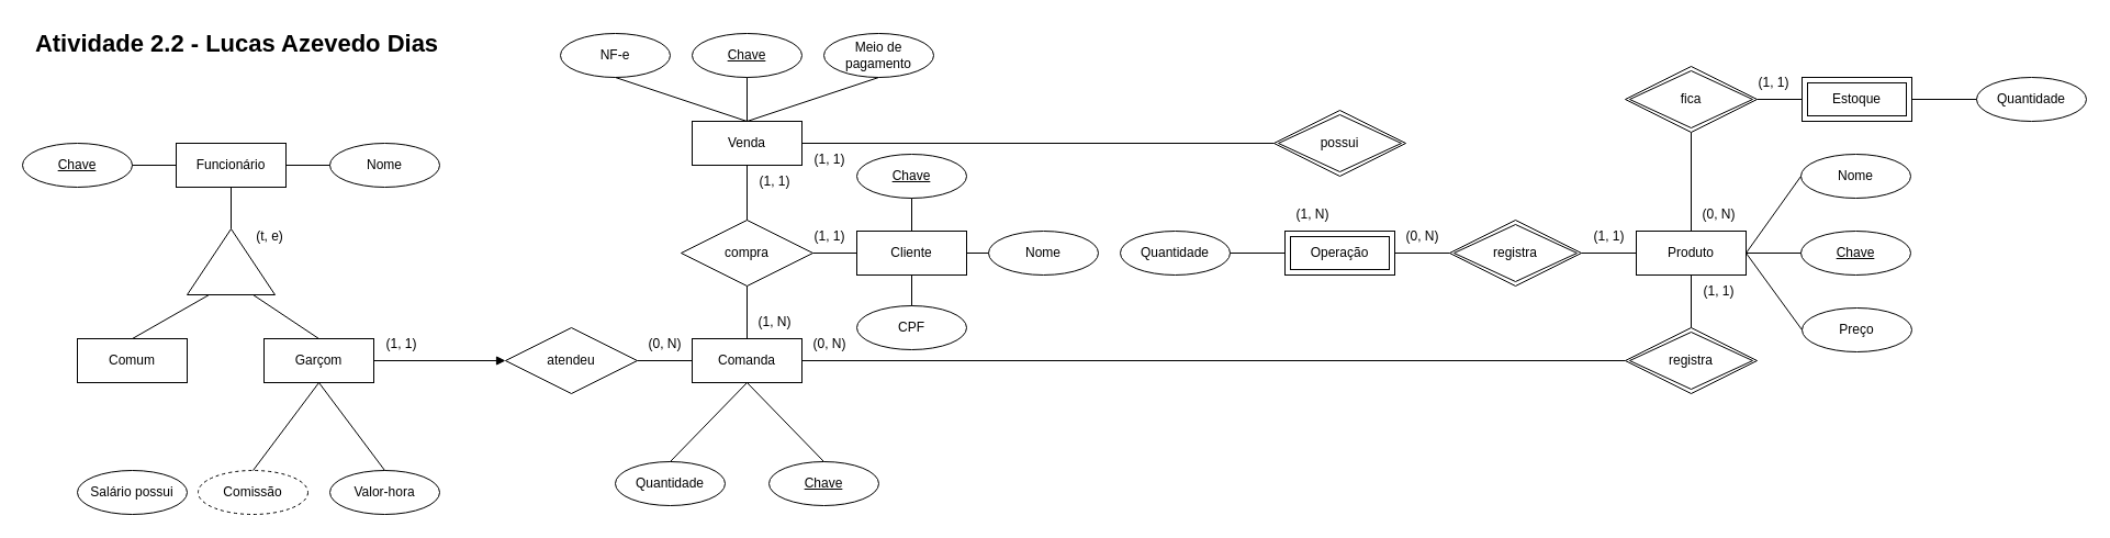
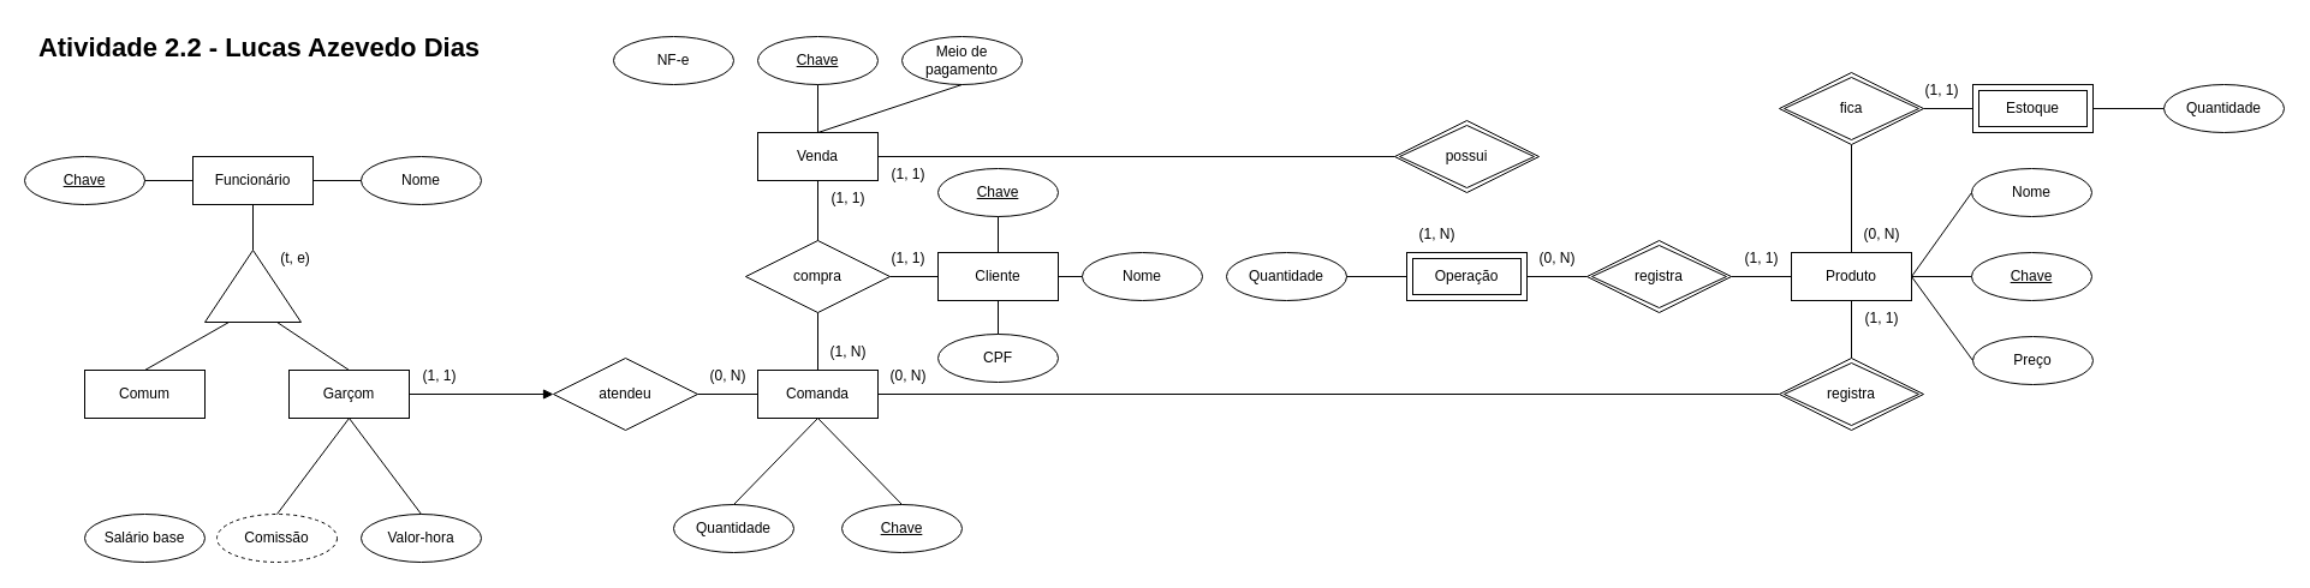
- <mxCell id="73" value="" style="endArrow=none;html=1;rounded=0;entryX=0.5;entryY=1;entryDx=0;entryDy=0;exitX=0.5;exitY=0;exitDx=0;exitDy=0;" edge="1" parent="1" source="3" target="72"><mxGeometry relative="1" as="geometry"><mxPoint x="540" y="170" as="sourcePoint" /><mxPoint x="700" y="170" as="targetPoint" /></mxGeometry></mxCell>
- <mxCell id="51" value="Salário possui" style="ellipse;whiteSpace=wrap;html=1;align=center;" parent="1" vertex="1"><mxGeometry x="70" y="428" width="100" height="40" as="geometry" /></mxCell>
+ <mxCell id="51" value="Salário base" style="ellipse;whiteSpace=wrap;html=1;align=center;" parent="1" vertex="1"><mxGeometry x="70" y="428" width="100" height="40" as="geometry" /></mxCell>
